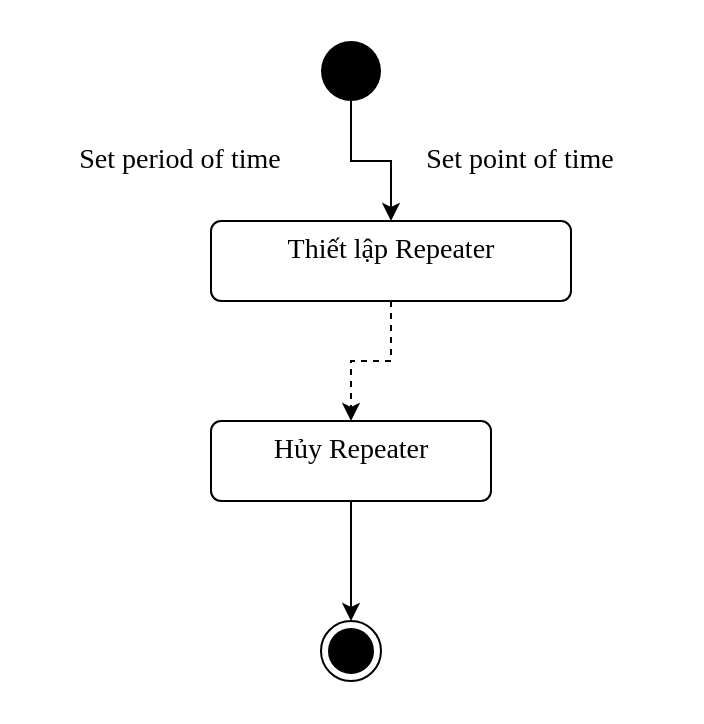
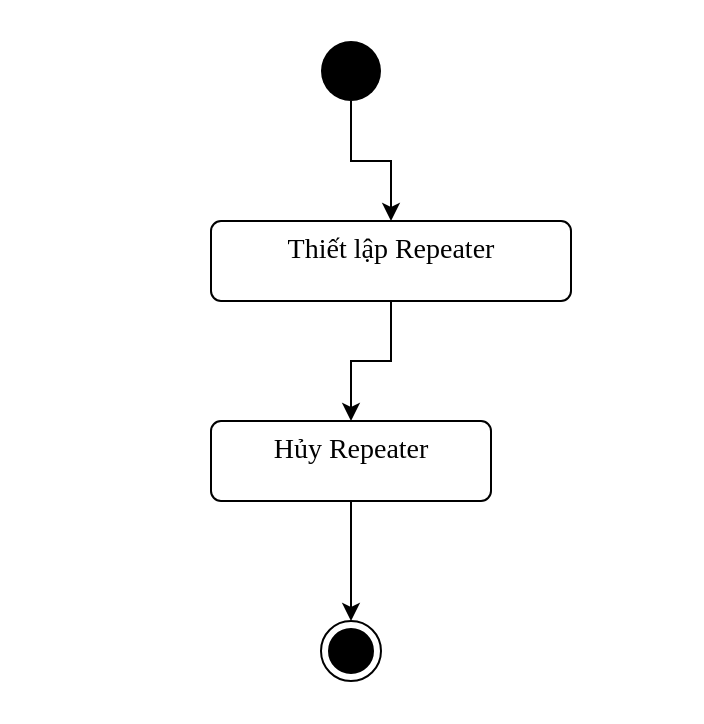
- <mxCell id="10" value="Set period of time" style="text;html=1;strokeColor=none;fillColor=none;align=center;verticalAlign=middle;whiteSpace=wrap;rounded=0;fontFamily=Verdana;fontSize=14;" vertex="1" parent="1"><mxGeometry x="20" y="70" width="140" height="20" as="geometry" /></mxCell>
- <mxCell id="9" value="Set point of time" style="text;html=1;strokeColor=none;fillColor=none;align=center;verticalAlign=middle;whiteSpace=wrap;rounded=0;fontFamily=Verdana;fontSize=14;" vertex="1" parent="1"><mxGeometry x="190" y="70" width="140" height="20" as="geometry" /></mxCell>
- <mxCell id="4" style="edgeStyle=orthogonalEdgeStyle;rounded=0;orthogonalLoop=1;jettySize=auto;html=1;entryX=0.5;entryY=0;entryDx=0;entryDy=0;fontFamily=Verdana;fontSize=14;dashed=1;" edge="1" parent="1" source="5" target="7"><mxGeometry relative="1" as="geometry" /></mxCell>
+ <mxCell id="4" style="edgeStyle=orthogonalEdgeStyle;rounded=0;orthogonalLoop=1;jettySize=auto;html=1;entryX=0.5;entryY=0;entryDx=0;entryDy=0;fontFamily=Verdana;fontSize=14;" edge="1" parent="1" source="5" target="7"><mxGeometry relative="1" as="geometry" /></mxCell>
